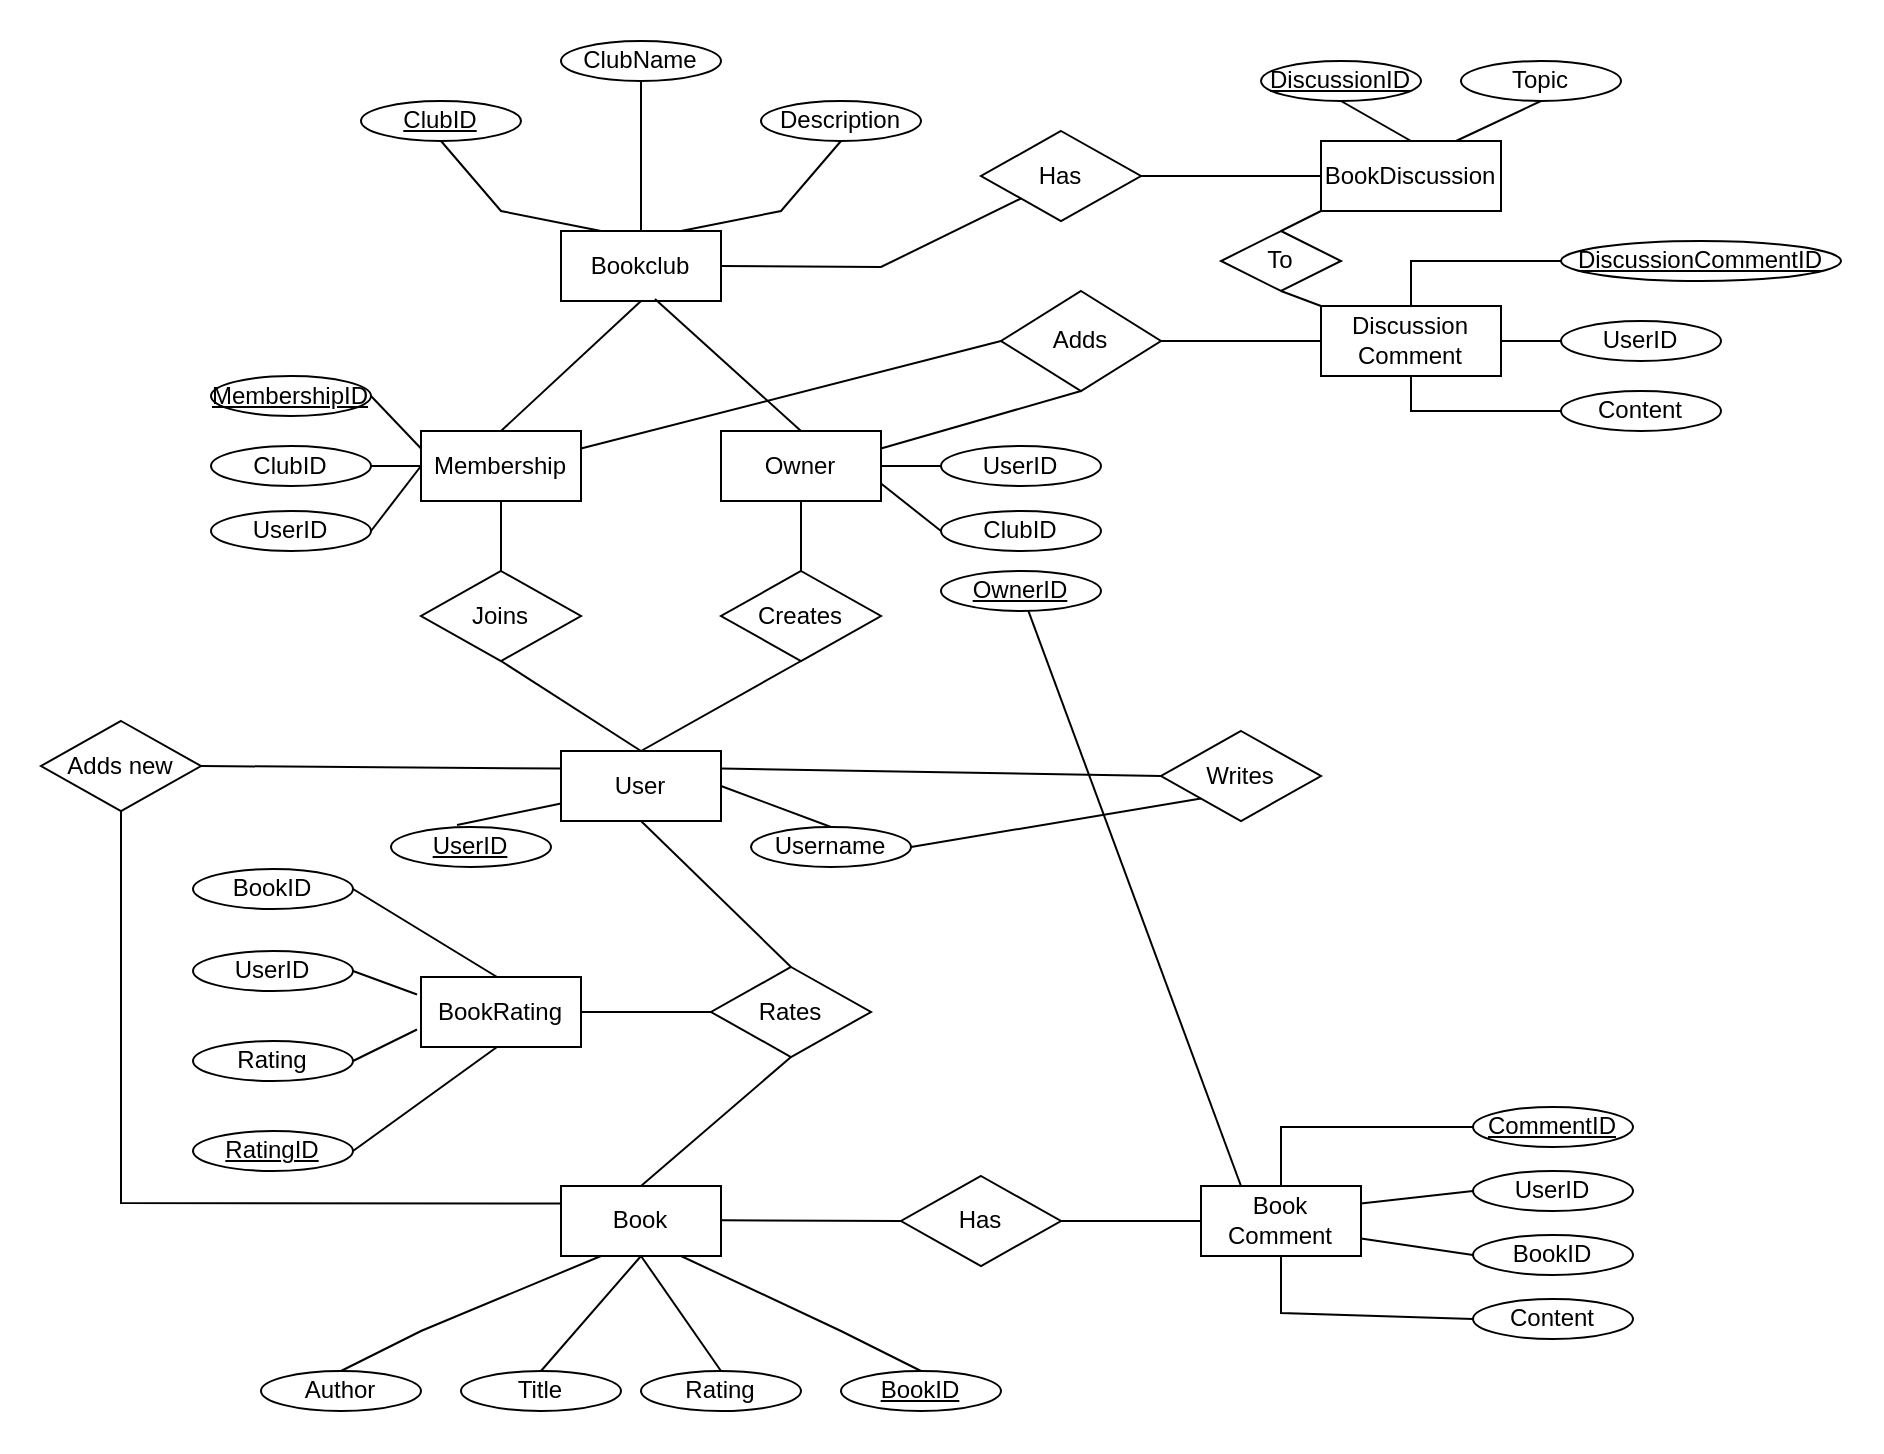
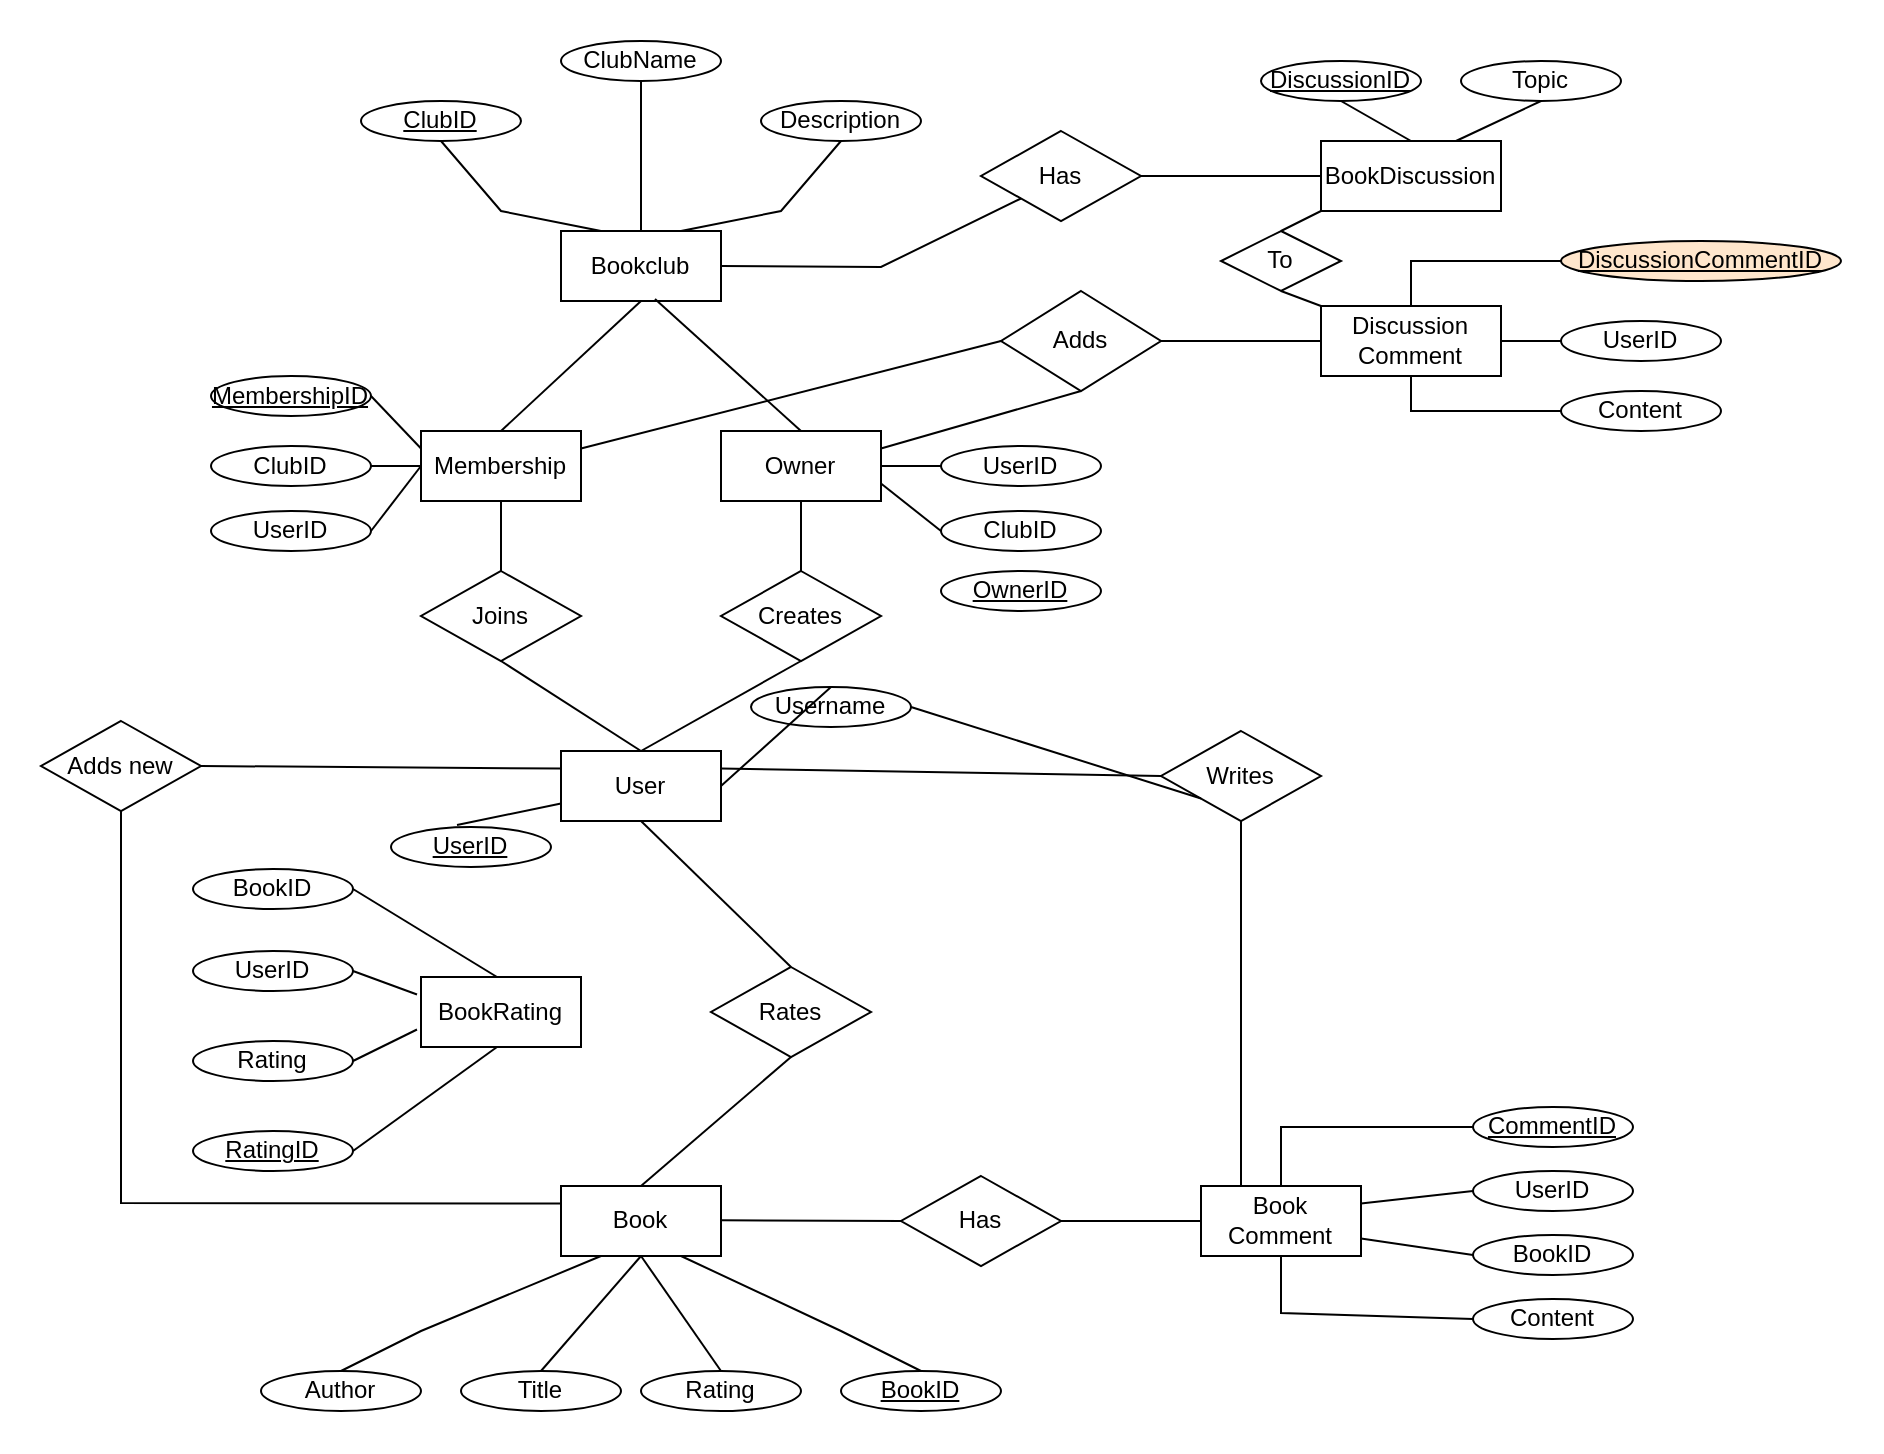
- <mxCell id="63" value="&lt;u&gt;DiscussionCommentID&lt;/u&gt;" style="ellipse;whiteSpace=wrap;html=1;" vertex="1" parent="1"><mxGeometry x="780" y="120" width="140" height="20" as="geometry" /></mxCell>
+ <mxCell id="63" value="&lt;u&gt;DiscussionCommentID&lt;/u&gt;" style="ellipse;whiteSpace=wrap;html=1;fillColor=#ffe6cc;" vertex="1" parent="1"><mxGeometry x="780" y="120" width="140" height="20" as="geometry" /></mxCell>
- <mxCell id="21" value="Username" style="ellipse;whiteSpace=wrap;html=1;" vertex="1" parent="1"><mxGeometry x="375" y="413" width="80" height="20" as="geometry" /></mxCell>
+ <mxCell id="21" value="Username" style="ellipse;whiteSpace=wrap;html=1;" vertex="1" parent="1"><mxGeometry x="375" y="343" width="80" height="20" as="geometry" /></mxCell>
- <mxCell id="46" value="" style="endArrow=none;html=1;rounded=0;exitX=0.25;exitY=0;exitDx=0;exitDy=0;" edge="1" parent="1" source="13" target="79"><mxGeometry width="50" height="50" relative="1" as="geometry"><mxPoint x="410" y="505" as="sourcePoint" /><mxPoint x="460" y="455" as="targetPoint" /></mxGeometry></mxCell>
+ <mxCell id="46" value="" style="endArrow=none;html=1;rounded=0;entryX=0.5;entryY=1;entryDx=0;entryDy=0;exitX=0.25;exitY=0;exitDx=0;exitDy=0;" edge="1" parent="1" source="13" target="44"><mxGeometry width="50" height="50" relative="1" as="geometry"><mxPoint x="410" y="505" as="sourcePoint" /><mxPoint x="460" y="455" as="targetPoint" /></mxGeometry></mxCell>
- <mxCell id="97" value="" style="endArrow=none;html=1;rounded=0;fontSize=12;startSize=8;endSize=8;curved=1;entryX=0;entryY=0.5;entryDx=0;entryDy=0;exitX=1;exitY=0.5;exitDx=0;exitDy=0;" edge="1" parent="1" source="85" target="3"><mxGeometry width="50" height="50" relative="1" as="geometry"><mxPoint x="313" y="372" as="sourcePoint" /><mxPoint x="363" y="322" as="targetPoint" /></mxGeometry></mxCell>
